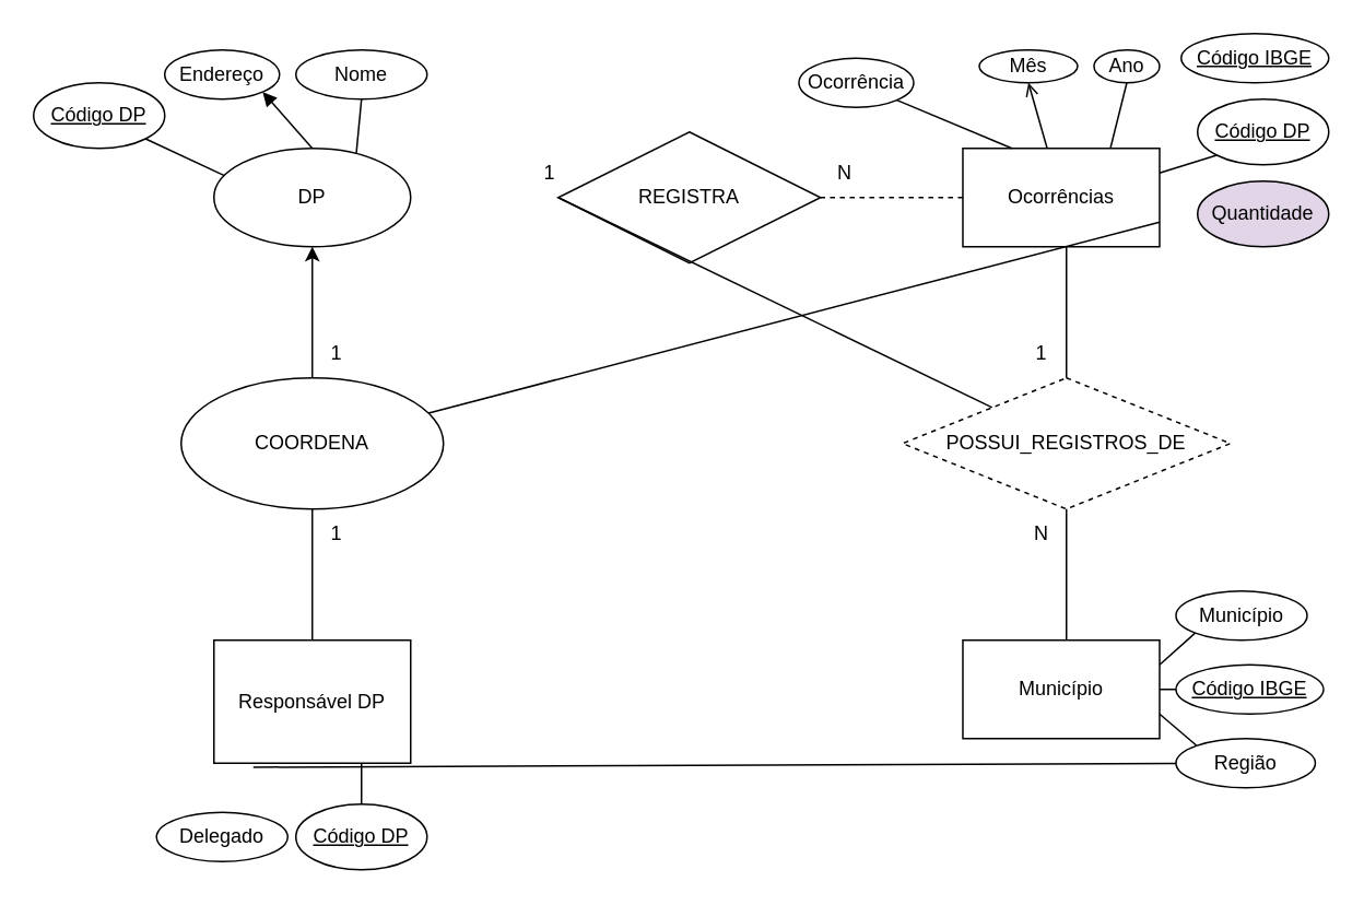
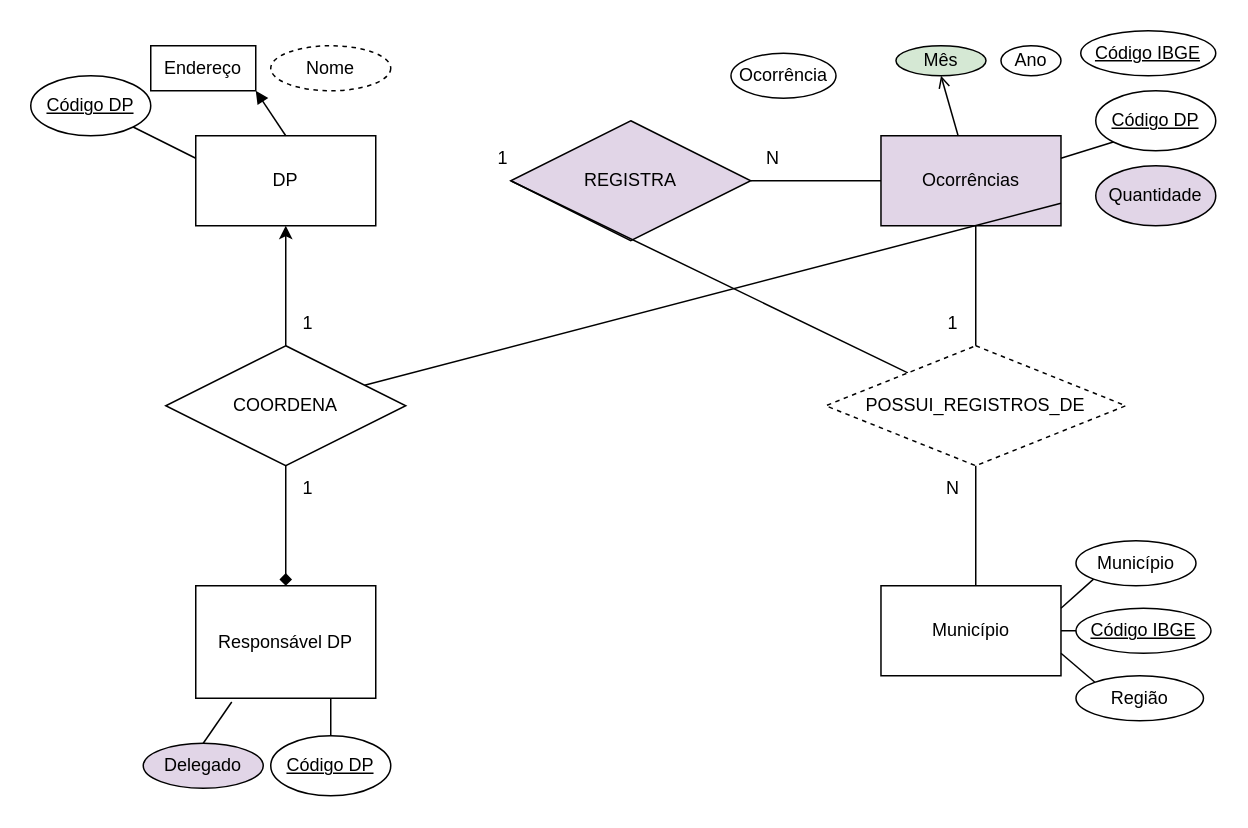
- <mxCell id="28" value="Mês" style="ellipse;whiteSpace=wrap;html=1;" vertex="1" parent="1"><mxGeometry x="596.82" y="30" width="60" height="20" as="geometry" /></mxCell>
+ <mxCell id="28" value="Mês" style="ellipse;whiteSpace=wrap;html=1;fillColor=#d5e8d4;" vertex="1" parent="1"><mxGeometry x="596.82" y="30" width="60" height="20" as="geometry" /></mxCell>
- <mxCell id="3" value="Endereço" style="ellipse;whiteSpace=wrap;html=1;" vertex="1" parent="1"><mxGeometry x="100" y="30" width="70" height="30" as="geometry" /></mxCell>
+ <mxCell id="3" value="Endereço" style="whiteSpace=wrap;html=1;rounded=0;" vertex="1" parent="1"><mxGeometry x="100" y="30" width="70" height="30" as="geometry" /></mxCell>
- <mxCell id="4" value="Nome" style="ellipse;whiteSpace=wrap;html=1;" vertex="1" parent="1"><mxGeometry x="180" y="30" width="80" height="30" as="geometry" /></mxCell>
+ <mxCell id="4" value="Nome" style="ellipse;whiteSpace=wrap;html=1;dashed=1;" vertex="1" parent="1"><mxGeometry x="180" y="30" width="80" height="30" as="geometry" /></mxCell>
- <mxCell id="32" value="" style="endArrow=none;html=1;rounded=0;entryX=0.5;entryY=1;entryDx=0;entryDy=0;exitX=0.75;exitY=0;exitDx=0;exitDy=0;" edge="1" parent="1" source="15" target="27"><mxGeometry width="50" height="50" relative="1" as="geometry"><mxPoint x="386.82" y="340" as="sourcePoint" /><mxPoint x="436.82" y="290" as="targetPoint" /></mxGeometry></mxCell>
- <mxCell id="30" value="" style="endArrow=none;html=1;rounded=0;entryX=1;entryY=1;entryDx=0;entryDy=0;exitX=0.25;exitY=0;exitDx=0;exitDy=0;" edge="1" parent="1" source="15" target="29"><mxGeometry width="50" height="50" relative="1" as="geometry"><mxPoint x="386.82" y="340" as="sourcePoint" /><mxPoint x="436.82" y="290" as="targetPoint" /></mxGeometry></mxCell>
- <mxCell id="14" value="" style="endArrow=none;html=1;rounded=0;entryX=0.5;entryY=1;entryDx=0;entryDy=0;exitX=0.75;exitY=0;exitDx=0;exitDy=0;" edge="1" parent="1" source="2" target="4"><mxGeometry width="50" height="50" relative="1" as="geometry"><mxPoint x="390" y="310" as="sourcePoint" /><mxPoint x="440" y="260" as="targetPoint" /></mxGeometry></mxCell>
- <mxCell id="2" value="DP" style="ellipse;whiteSpace=wrap;html=1;" vertex="1" parent="1"><mxGeometry x="130" y="90" width="120" height="60" as="geometry" /></mxCell>
+ <mxCell id="2" value="DP" style="rounded=0;whiteSpace=wrap;html=1;" vertex="1" parent="1"><mxGeometry x="130" y="90" width="120" height="60" as="geometry" /></mxCell>
- <mxCell id="42" value="REGISTRA" style="rhombus;whiteSpace=wrap;html=1;" vertex="1" parent="1"><mxGeometry x="340" y="80" width="160" height="80" as="geometry" /></mxCell>
+ <mxCell id="42" value="REGISTRA" style="rhombus;whiteSpace=wrap;html=1;fillColor=#e1d5e7;" vertex="1" parent="1"><mxGeometry x="340" y="80" width="160" height="80" as="geometry" /></mxCell>
- <mxCell id="43" value="" style="endArrow=none;html=1;rounded=0;entryX=1;entryY=0.5;entryDx=0;entryDy=0;exitX=0;exitY=0.5;exitDx=0;exitDy=0;dashed=1;" edge="1" parent="1" source="15" target="42"><mxGeometry width="50" height="50" relative="1" as="geometry"><mxPoint x="390" y="310" as="sourcePoint" /><mxPoint x="440" y="260" as="targetPoint" /></mxGeometry></mxCell>
+ <mxCell id="43" value="" style="endArrow=none;html=1;rounded=0;entryX=1;entryY=0.5;entryDx=0;entryDy=0;exitX=0;exitY=0.5;exitDx=0;exitDy=0;" edge="1" parent="1" source="15" target="42"><mxGeometry width="50" height="50" relative="1" as="geometry"><mxPoint x="390" y="310" as="sourcePoint" /><mxPoint x="440" y="260" as="targetPoint" /></mxGeometry></mxCell>
- <mxCell id="15" value="Ocorrências" style="rounded=0;whiteSpace=wrap;html=1;" vertex="1" parent="1"><mxGeometry x="586.82" y="90" width="120" height="60" as="geometry" /></mxCell>
+ <mxCell id="15" value="Ocorrências" style="rounded=0;whiteSpace=wrap;html=1;fillColor=#e1d5e7;" vertex="1" parent="1"><mxGeometry x="586.82" y="90" width="120" height="60" as="geometry" /></mxCell>
- <mxCell id="33" value="COORDENA" style="ellipse;whiteSpace=wrap;html=1;" vertex="1" parent="1"><mxGeometry x="110" y="230" width="160" height="80" as="geometry" /></mxCell>
+ <mxCell id="33" value="COORDENA" style="rhombus;whiteSpace=wrap;html=1;" vertex="1" parent="1"><mxGeometry x="110" y="230" width="160" height="80" as="geometry" /></mxCell>
- <mxCell id="35" value="" style="endArrow=none;html=1;rounded=0;exitX=0.5;exitY=1;exitDx=0;exitDy=0;entryX=0.5;entryY=0;entryDx=0;entryDy=0;" edge="1" parent="1" source="33" target="6"><mxGeometry width="50" height="50" relative="1" as="geometry"><mxPoint x="390" y="310" as="sourcePoint" /><mxPoint x="440" y="260" as="targetPoint" /></mxGeometry></mxCell>
+ <mxCell id="35" value="" style="endArrow=diamond;html=1;rounded=0;exitX=0.5;exitY=1;exitDx=0;exitDy=0;entryX=0.5;entryY=0;entryDx=0;entryDy=0;" edge="1" parent="1" source="33" target="6"><mxGeometry width="50" height="50" relative="1" as="geometry"><mxPoint x="390" y="310" as="sourcePoint" /><mxPoint x="440" y="260" as="targetPoint" /></mxGeometry></mxCell>
- <mxCell id="17" value="" style="endArrow=none;html=1;rounded=0;exitX=0.2;exitY=1.033;exitDx=0;exitDy=0;exitPerimeter=0;" edge="1" parent="1" source="6" target="11"><mxGeometry width="50" height="50" relative="1" as="geometry"><mxPoint x="390" y="310" as="sourcePoint" /><mxPoint x="440" y="260" as="targetPoint" /></mxGeometry></mxCell>
+ <mxCell id="17" value="" style="endArrow=none;html=1;rounded=0;entryX=0.5;entryY=0;entryDx=0;entryDy=0;exitX=0.2;exitY=1.033;exitDx=0;exitDy=0;exitPerimeter=0;" edge="1" parent="1" source="6" target="8"><mxGeometry width="50" height="50" relative="1" as="geometry"><mxPoint x="390" y="310" as="sourcePoint" /><mxPoint x="440" y="260" as="targetPoint" /></mxGeometry></mxCell>
- <mxCell id="8" value="Delegado" style="ellipse;whiteSpace=wrap;html=1;" vertex="1" parent="1"><mxGeometry x="95" y="495" width="80" height="30" as="geometry" /></mxCell>
+ <mxCell id="8" value="Delegado" style="ellipse;whiteSpace=wrap;html=1;fillColor=#e1d5e7;" vertex="1" parent="1"><mxGeometry x="95" y="495" width="80" height="30" as="geometry" /></mxCell>
